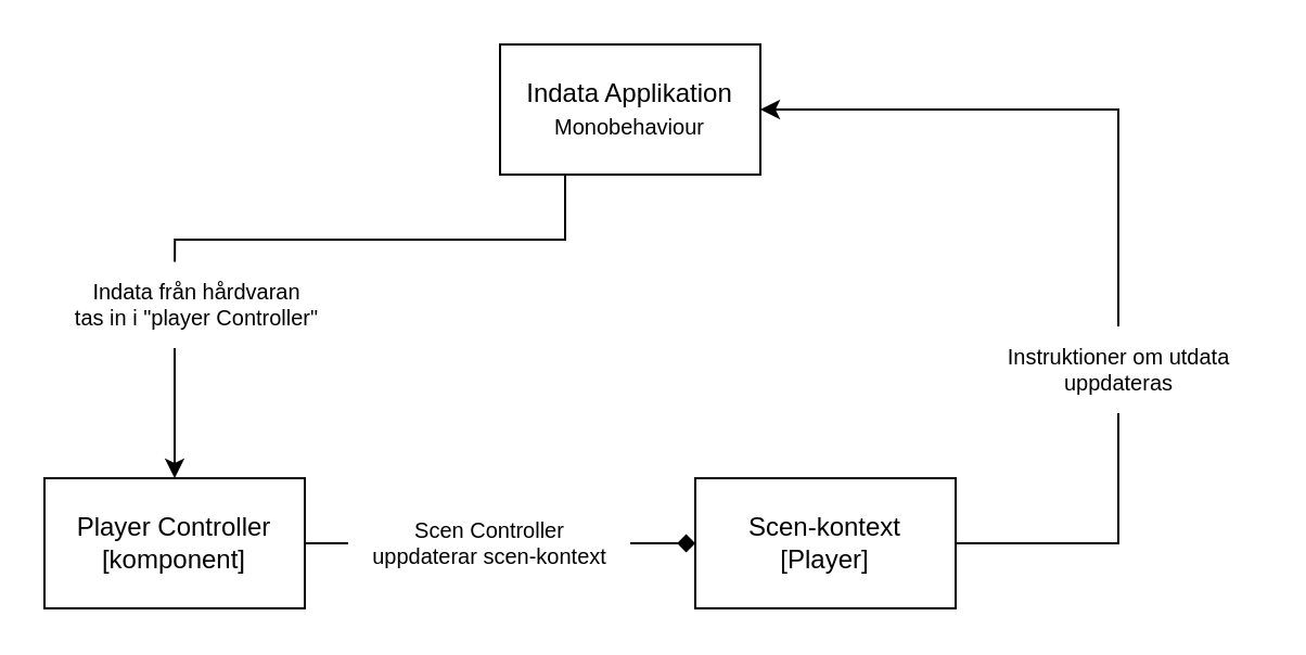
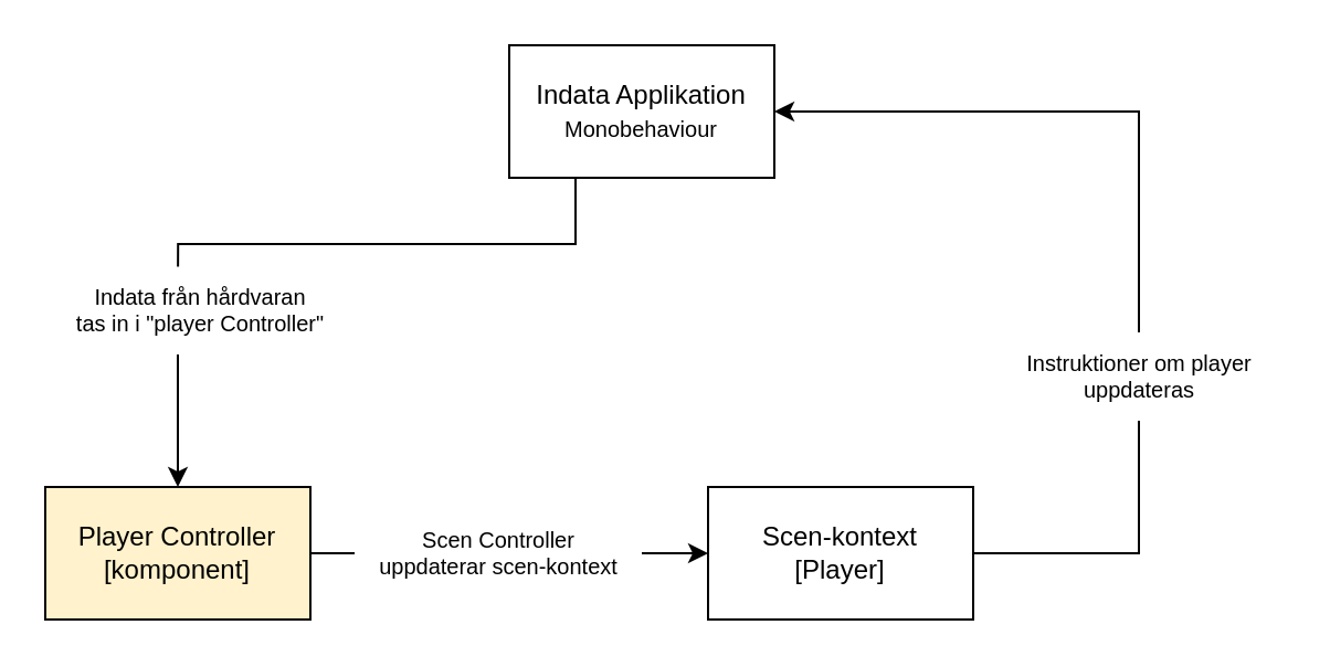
- <mxCell id="13" value="Instruktioner om utdata &lt;br&gt;uppdateras" style="text;html=1;align=center;verticalAlign=middle;resizable=0;points=[];autosize=1;strokeColor=none;fillColor=none;fontSize=10;" vertex="1" parent="1"><mxGeometry x="450" y="150" width="130" height="40" as="geometry" /></mxCell>
+ <mxCell id="13" value="Instruktioner om player &lt;br&gt;uppdateras" style="text;html=1;align=center;verticalAlign=middle;resizable=0;points=[];autosize=1;strokeColor=none;fillColor=none;fontSize=10;" vertex="1" parent="1"><mxGeometry x="450" y="150" width="130" height="40" as="geometry" /></mxCell>
- <mxCell id="5" value="Player Controller&lt;br&gt;[komponent]" style="rounded=0;whiteSpace=wrap;html=1;" vertex="1" parent="1"><mxGeometry x="20" y="220" width="120" height="60" as="geometry" /></mxCell>
+ <mxCell id="5" value="Player Controller&lt;br&gt;[komponent]" style="rounded=0;whiteSpace=wrap;html=1;fillColor=#fff2cc;" vertex="1" parent="1"><mxGeometry x="20" y="220" width="120" height="60" as="geometry" /></mxCell>
- <mxCell id="4" style="edgeStyle=orthogonalEdgeStyle;rounded=0;orthogonalLoop=1;jettySize=auto;html=1;entryX=0;entryY=0.5;entryDx=0;entryDy=0;fontSize=10;startArrow=none;endArrow=diamond;" edge="1" parent="1" source="9" target="7"><mxGeometry relative="1" as="geometry"><Array as="points"><mxPoint x="230" y="250" /><mxPoint x="230" y="250" /></Array></mxGeometry></mxCell>
+ <mxCell id="4" style="edgeStyle=orthogonalEdgeStyle;rounded=0;orthogonalLoop=1;jettySize=auto;html=1;entryX=0;entryY=0.5;entryDx=0;entryDy=0;fontSize=10;startArrow=none;" edge="1" parent="1" source="9" target="7"><mxGeometry relative="1" as="geometry"><Array as="points"><mxPoint x="230" y="250" /><mxPoint x="230" y="250" /></Array></mxGeometry></mxCell>
